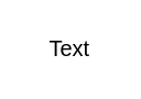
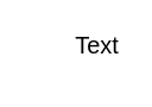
- <mxCell id="2" value="Text" style="text;html=1;align=center;verticalAlign=middle;whiteSpace=wrap;rounded=0;fontSize=16;" vertex="1" parent="1"><mxGeometry x="20" y="20" width="60" height="30" as="geometry" /></mxCell>
+ <mxCell id="2" value="Text" style="text;html=1;align=center;verticalAlign=middle;whiteSpace=wrap;rounded=0;fontSize=16;" vertex="1" parent="1"><mxGeometry x="35" y="15" width="60" height="30" as="geometry" /></mxCell>
